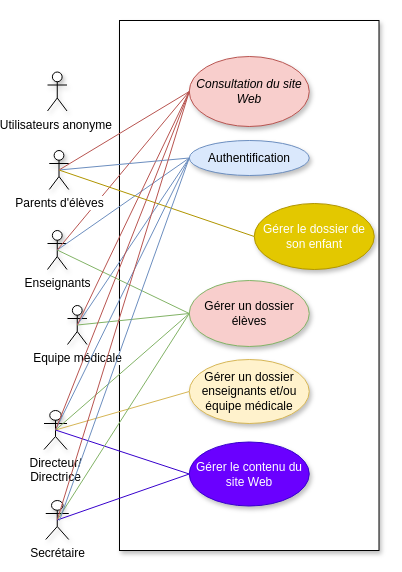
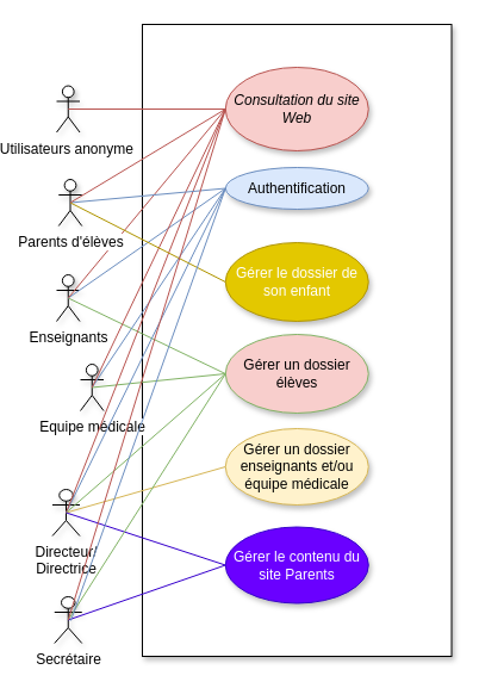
+ <mxCell id="11" value="" style="endArrow=none;html=1;entryX=0.5;entryY=0.5;entryDx=0;entryDy=0;entryPerimeter=0;exitX=0;exitY=0.5;exitDx=0;exitDy=0;shadow=0;fillColor=#f8cecc;strokeColor=#b85450;" parent="1" source="4" target="10" edge="1"><mxGeometry width="50" height="50" relative="1" as="geometry"><mxPoint x="-242.5" y="568" as="sourcePoint" /><mxPoint x="-192.5" y="518" as="targetPoint" /></mxGeometry></mxCell>
- <mxCell id="24" value="Gérer le dossier de son enfant" style="ellipse;whiteSpace=wrap;html=1;fillColor=#e3c800;shadow=1;strokeColor=#B09500;fontColor=#ffffff;" parent="1" vertex="1"><mxGeometry x="230.75" y="203" width="120" height="66" as="geometry" /></mxCell>
+ <mxCell id="24" value="Gérer le dossier de son enfant" style="ellipse;whiteSpace=wrap;html=1;fillColor=#e3c800;shadow=1;strokeColor=#B09500;fontColor=#ffffff;" parent="1" vertex="1"><mxGeometry x="165.75" y="203" width="120" height="66" as="geometry" /></mxCell>
- <mxCell id="25" value="Gérer le contenu du site Web" style="ellipse;whiteSpace=wrap;html=1;shadow=1;fillColor=#6a00ff;strokeColor=#3700CC;fontColor=#ffffff;" parent="1" vertex="1"><mxGeometry x="165.75" y="441.5" width="120" height="64" as="geometry" /></mxCell>
+ <mxCell id="25" value="Gérer le contenu du site Parents" style="ellipse;whiteSpace=wrap;html=1;shadow=1;fillColor=#6a00ff;strokeColor=#3700CC;fontColor=#ffffff;" parent="1" vertex="1"><mxGeometry x="165.75" y="441.5" width="120" height="64" as="geometry" /></mxCell>
